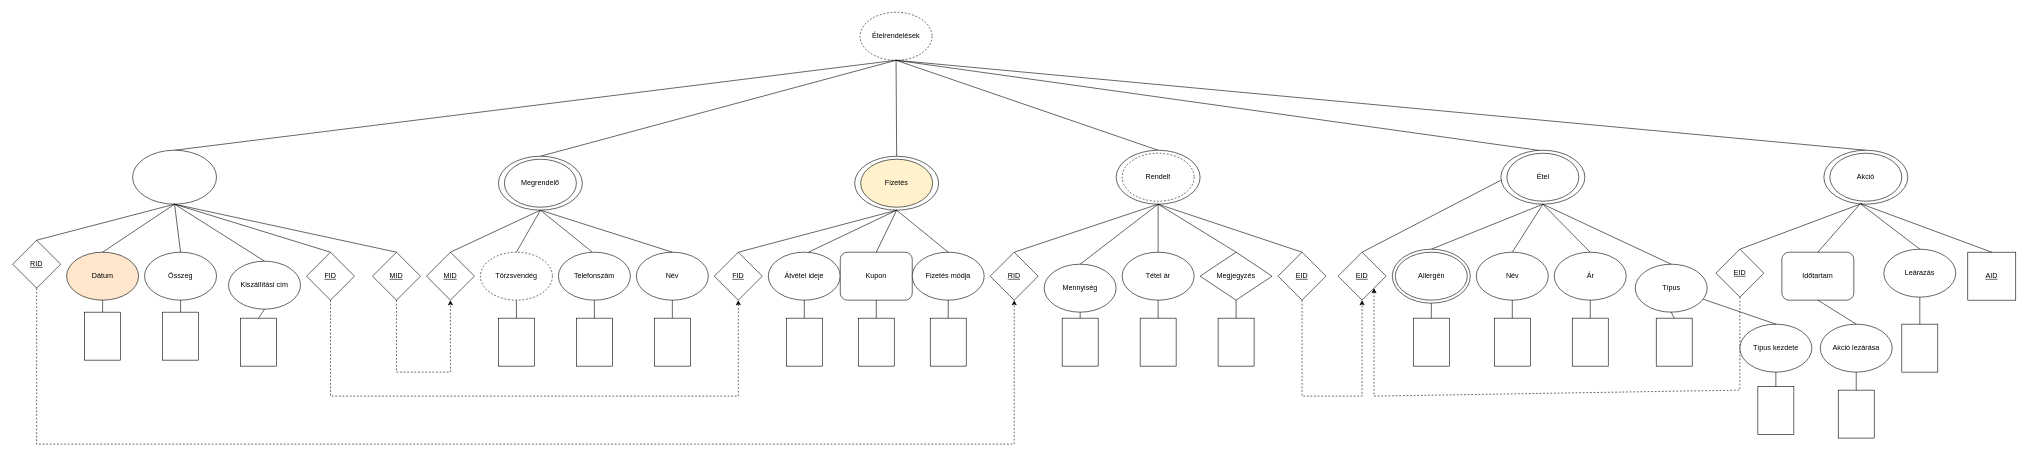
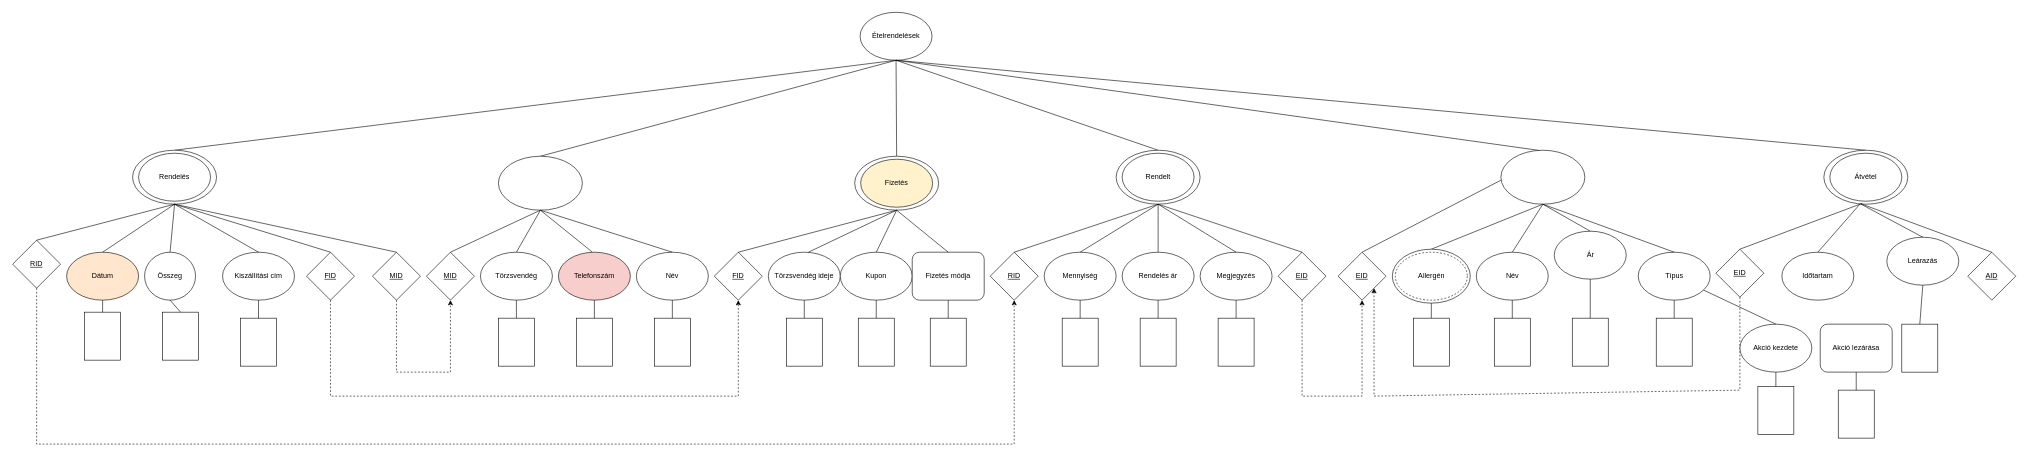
- <mxCell id="2" value="Ételrendelések" style="ellipse;whiteSpace=wrap;html=1;dashed=1;" parent="1" vertex="1"><mxGeometry x="1433" y="20" width="120" height="80" as="geometry" /></mxCell>
+ <mxCell id="2" value="Ételrendelések" style="ellipse;whiteSpace=wrap;html=1;" parent="1" vertex="1"><mxGeometry x="1433" y="20" width="120" height="80" as="geometry" /></mxCell>
+ <mxCell id="19" value="Rendelés" style="ellipse;whiteSpace=wrap;html=1;" parent="17" vertex="1"><mxGeometry x="10" y="5" width="120" height="80" as="geometry" /></mxCell>
- <mxCell id="13" value="Rendelt" style="ellipse;whiteSpace=wrap;html=1;dashed=1;" parent="11" vertex="1"><mxGeometry x="10" y="5" width="120" height="80" as="geometry" /></mxCell>
+ <mxCell id="13" value="Rendelt" style="ellipse;whiteSpace=wrap;html=1;" parent="11" vertex="1"><mxGeometry x="10" y="5" width="120" height="80" as="geometry" /></mxCell>
- <mxCell id="107" value="Étel" style="ellipse;whiteSpace=wrap;html=1;" parent="105" vertex="1"><mxGeometry x="10" y="5" width="120" height="80" as="geometry" /></mxCell>
- <mxCell id="85" value="Akció" style="ellipse;whiteSpace=wrap;html=1;" parent="83" vertex="1"><mxGeometry x="10" y="5" width="120" height="80" as="geometry" /></mxCell>
+ <mxCell id="85" value="Átvétel" style="ellipse;whiteSpace=wrap;html=1;" parent="83" vertex="1"><mxGeometry x="10" y="5" width="120" height="80" as="geometry" /></mxCell>
- <mxCell id="16" value="Megrendelő" style="ellipse;whiteSpace=wrap;html=1;" parent="14" vertex="1"><mxGeometry x="10" y="5" width="120" height="80" as="geometry" /></mxCell>
- <mxCell id="88" value="Leárazás" style="ellipse;whiteSpace=wrap;html=1;" parent="82" vertex="1"><mxGeometry x="240" y="165" width="120" height="80" as="geometry" /></mxCell>
+ <mxCell id="88" value="Leárazás" style="ellipse;whiteSpace=wrap;html=1;" parent="82" vertex="1"><mxGeometry x="245" y="145" width="120" height="80" as="geometry" /></mxCell>
- <mxCell id="21" value="Összeg" style="ellipse;whiteSpace=wrap;html=1;" parent="1" vertex="1"><mxGeometry x="240" y="420" width="120" height="80" as="geometry" /></mxCell>
+ <mxCell id="21" value="Összeg" style="ellipse;whiteSpace=wrap;html=1;" parent="1" vertex="1"><mxGeometry x="240" y="420" width="85" height="80" as="geometry" /></mxCell>
- <mxCell id="36" value="&lt;div&gt;Törzsvendég&lt;/div&gt;" style="ellipse;whiteSpace=wrap;html=1;dashed=1;" parent="1" vertex="1"><mxGeometry x="800" y="420" width="120" height="80" as="geometry" /></mxCell>
+ <mxCell id="36" value="&lt;div&gt;Törzsvendég&lt;/div&gt;" style="ellipse;whiteSpace=wrap;html=1;" parent="1" vertex="1"><mxGeometry x="800" y="420" width="120" height="80" as="geometry" /></mxCell>
- <mxCell id="34" value="Telefonszám" style="ellipse;whiteSpace=wrap;html=1;" parent="1" vertex="1"><mxGeometry x="930" y="420" width="120" height="80" as="geometry" /></mxCell>
+ <mxCell id="34" value="Telefonszám" style="ellipse;whiteSpace=wrap;html=1;fillColor=#f8cecc;" parent="1" vertex="1"><mxGeometry x="930" y="420" width="120" height="80" as="geometry" /></mxCell>
- <mxCell id="66" value="Átvétel ideje" style="ellipse;whiteSpace=wrap;html=1;" parent="1" vertex="1"><mxGeometry x="1280" y="420" width="120" height="80" as="geometry" /></mxCell>
+ <mxCell id="66" value="Törzsvendég ideje" style="ellipse;whiteSpace=wrap;html=1;" parent="1" vertex="1"><mxGeometry x="1280" y="420" width="120" height="80" as="geometry" /></mxCell>
- <mxCell id="67" value="Kupon" style="whiteSpace=wrap;html=1;rounded=1;" parent="1" vertex="1"><mxGeometry x="1400" y="420" width="120" height="80" as="geometry" /></mxCell>
+ <mxCell id="67" value="Kupon" style="ellipse;whiteSpace=wrap;html=1;" parent="1" vertex="1"><mxGeometry x="1400" y="420" width="120" height="80" as="geometry" /></mxCell>
- <mxCell id="70" value="Fizetés módja" style="ellipse;whiteSpace=wrap;html=1;" parent="1" vertex="1"><mxGeometry x="1520" y="420" width="120" height="80" as="geometry" /></mxCell>
+ <mxCell id="70" value="Fizetés módja" style="whiteSpace=wrap;html=1;rounded=1;" parent="1" vertex="1"><mxGeometry x="1520" y="420" width="120" height="80" as="geometry" /></mxCell>
- <mxCell id="127" value="Tétel ár" style="ellipse;whiteSpace=wrap;html=1;" vertex="1" parent="1"><mxGeometry x="1870" y="420" width="120" height="80" as="geometry" /></mxCell>
+ <mxCell id="127" value="Rendelés ár" style="ellipse;whiteSpace=wrap;html=1;" vertex="1" parent="1"><mxGeometry x="1870" y="420" width="120" height="80" as="geometry" /></mxCell>
- <mxCell id="128" value="Megjegyzés" style="rhombus;whiteSpace=wrap;html=1;" vertex="1" parent="1"><mxGeometry x="2000" y="420" width="120" height="80" as="geometry" /></mxCell>
+ <mxCell id="128" value="Megjegyzés" style="ellipse;whiteSpace=wrap;html=1;" vertex="1" parent="1"><mxGeometry x="2000" y="420" width="120" height="80" as="geometry" /></mxCell>
- <mxCell id="117" value="Allergén" style="ellipse;whiteSpace=wrap;html=1;" parent="115" vertex="1"><mxGeometry x="5" y="5" width="120" height="80" as="geometry" /></mxCell>
+ <mxCell id="117" value="Allergén" style="ellipse;whiteSpace=wrap;html=1;dashed=1;" parent="115" vertex="1"><mxGeometry x="5" y="5" width="120" height="80" as="geometry" /></mxCell>
- <mxCell id="112" value="Ár" style="ellipse;whiteSpace=wrap;html=1;" parent="104" vertex="1"><mxGeometry x="270" y="170" width="120" height="80" as="geometry" /></mxCell>
+ <mxCell id="112" value="Ár" style="ellipse;whiteSpace=wrap;html=1;" parent="104" vertex="1"><mxGeometry x="270" y="135" width="120" height="80" as="geometry" /></mxCell>
- <mxCell id="86" value="Időtartam" style="whiteSpace=wrap;html=1;rounded=1;" parent="82" vertex="1"><mxGeometry x="70" y="170" width="120" height="80" as="geometry" /></mxCell>
+ <mxCell id="86" value="Időtartam" style="ellipse;whiteSpace=wrap;html=1;" parent="82" vertex="1"><mxGeometry x="70" y="170" width="120" height="80" as="geometry" /></mxCell>
- <mxCell id="94" value="&lt;u&gt;AID&lt;/u&gt;" style="whiteSpace=wrap;html=1;rounded=0;" parent="82" vertex="1"><mxGeometry x="380" y="170" width="80" height="80" as="geometry" /></mxCell>
+ <mxCell id="94" value="&lt;u&gt;AID&lt;/u&gt;" style="rhombus;whiteSpace=wrap;html=1;" parent="82" vertex="1"><mxGeometry x="380" y="170" width="80" height="80" as="geometry" /></mxCell>
- <mxCell id="20" value="Kiszállítási cím" style="ellipse;whiteSpace=wrap;html=1;" parent="1" vertex="1"><mxGeometry x="380" y="435" width="120" height="80" as="geometry" /></mxCell>
+ <mxCell id="20" value="Kiszállítási cím" style="ellipse;whiteSpace=wrap;html=1;" parent="1" vertex="1"><mxGeometry x="370" y="420" width="120" height="80" as="geometry" /></mxCell>
- <mxCell id="56" value="Mennyiség" style="ellipse;whiteSpace=wrap;html=1;" parent="1" vertex="1"><mxGeometry x="1740" y="440" width="120" height="80" as="geometry" /></mxCell>
+ <mxCell id="56" value="Mennyiség" style="ellipse;whiteSpace=wrap;html=1;" parent="1" vertex="1"><mxGeometry x="1740" y="420" width="120" height="80" as="geometry" /></mxCell>
- <mxCell id="108" value="Típus" style="ellipse;whiteSpace=wrap;html=1;" parent="104" vertex="1"><mxGeometry x="405" y="190" width="120" height="80" as="geometry" /></mxCell>
+ <mxCell id="108" value="Típus" style="ellipse;whiteSpace=wrap;html=1;" parent="104" vertex="1"><mxGeometry x="410" y="170" width="120" height="80" as="geometry" /></mxCell>
- <mxCell id="93" value="" style="endArrow=none;html=1;rounded=0;entryX=0.5;entryY=1;entryDx=0;entryDy=0;exitX=0.5;exitY=0;exitDx=0;exitDy=0;" parent="82" source="91" target="86" edge="1"><mxGeometry width="50" height="50" relative="1" as="geometry"><mxPoint x="-740" y="380" as="sourcePoint" /><mxPoint x="-690" y="330" as="targetPoint" /></mxGeometry></mxCell>
- <mxCell id="90" value="Típus kezdete" style="ellipse;whiteSpace=wrap;html=1;" parent="82" vertex="1"><mxGeometry y="290" width="120" height="80" as="geometry" /></mxCell>
+ <mxCell id="90" value="Akció kezdete" style="ellipse;whiteSpace=wrap;html=1;" parent="82" vertex="1"><mxGeometry y="290" width="120" height="80" as="geometry" /></mxCell>
- <mxCell id="91" value="Akció lezárása" style="ellipse;whiteSpace=wrap;html=1;" parent="82" vertex="1"><mxGeometry x="134" y="290" width="120" height="80" as="geometry" /></mxCell>
+ <mxCell id="91" value="Akció lezárása" style="whiteSpace=wrap;html=1;rounded=1;" parent="82" vertex="1"><mxGeometry x="134" y="290" width="120" height="80" as="geometry" /></mxCell>
